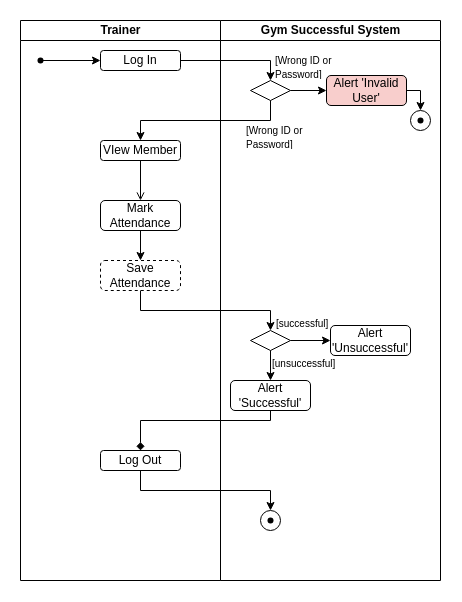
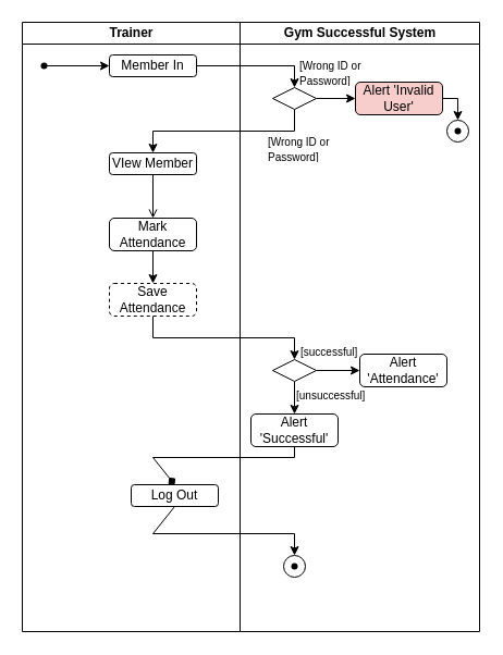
- <mxCell id="4" value="Log In" style="rounded=1;whiteSpace=wrap;html=1;" parent="2" vertex="1"><mxGeometry x="80" y="30" width="80" height="20" as="geometry" /></mxCell>
+ <mxCell id="4" value="Member In" style="rounded=1;whiteSpace=wrap;html=1;" parent="2" vertex="1"><mxGeometry x="80" y="30" width="80" height="20" as="geometry" /></mxCell>
- <mxCell id="20" value="Alert 'Unsuccessful'" style="rounded=1;whiteSpace=wrap;html=1;" parent="12" vertex="1"><mxGeometry x="110" y="305" width="80" height="30" as="geometry" /></mxCell>
+ <mxCell id="20" value="Alert 'Attendance'" style="rounded=1;whiteSpace=wrap;html=1;" parent="12" vertex="1"><mxGeometry x="110" y="305" width="80" height="30" as="geometry" /></mxCell>
- <mxCell id="11" value="Log Out" style="rounded=1;whiteSpace=wrap;html=1;" parent="2" vertex="1"><mxGeometry x="80" y="430" width="80" height="20" as="geometry" /></mxCell>
+ <mxCell id="11" value="Log Out" style="rounded=1;whiteSpace=wrap;html=1;" parent="2" vertex="1"><mxGeometry x="100" y="425" width="80" height="20" as="geometry" /></mxCell>
